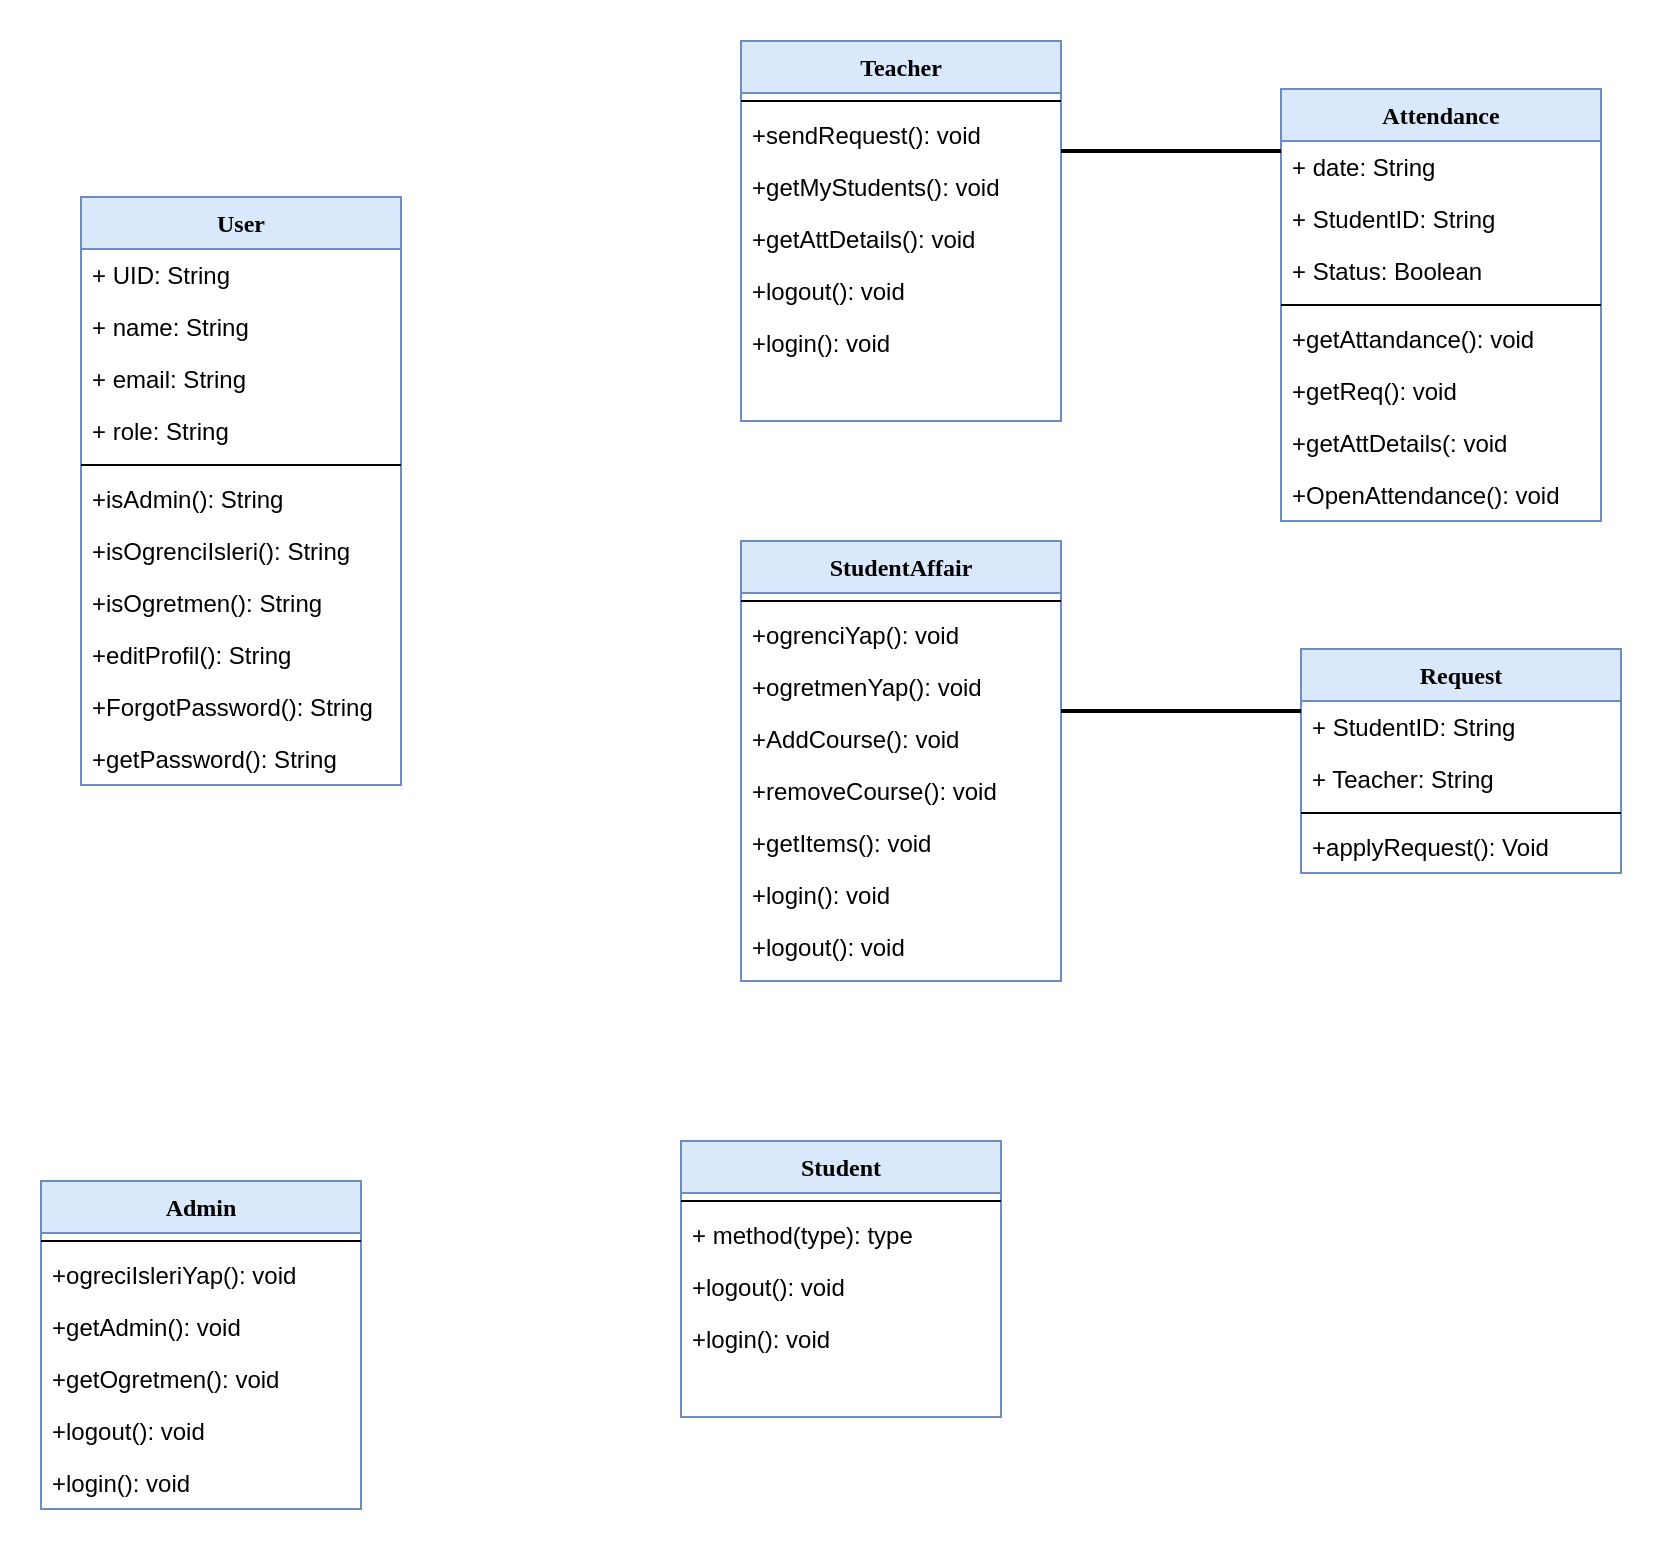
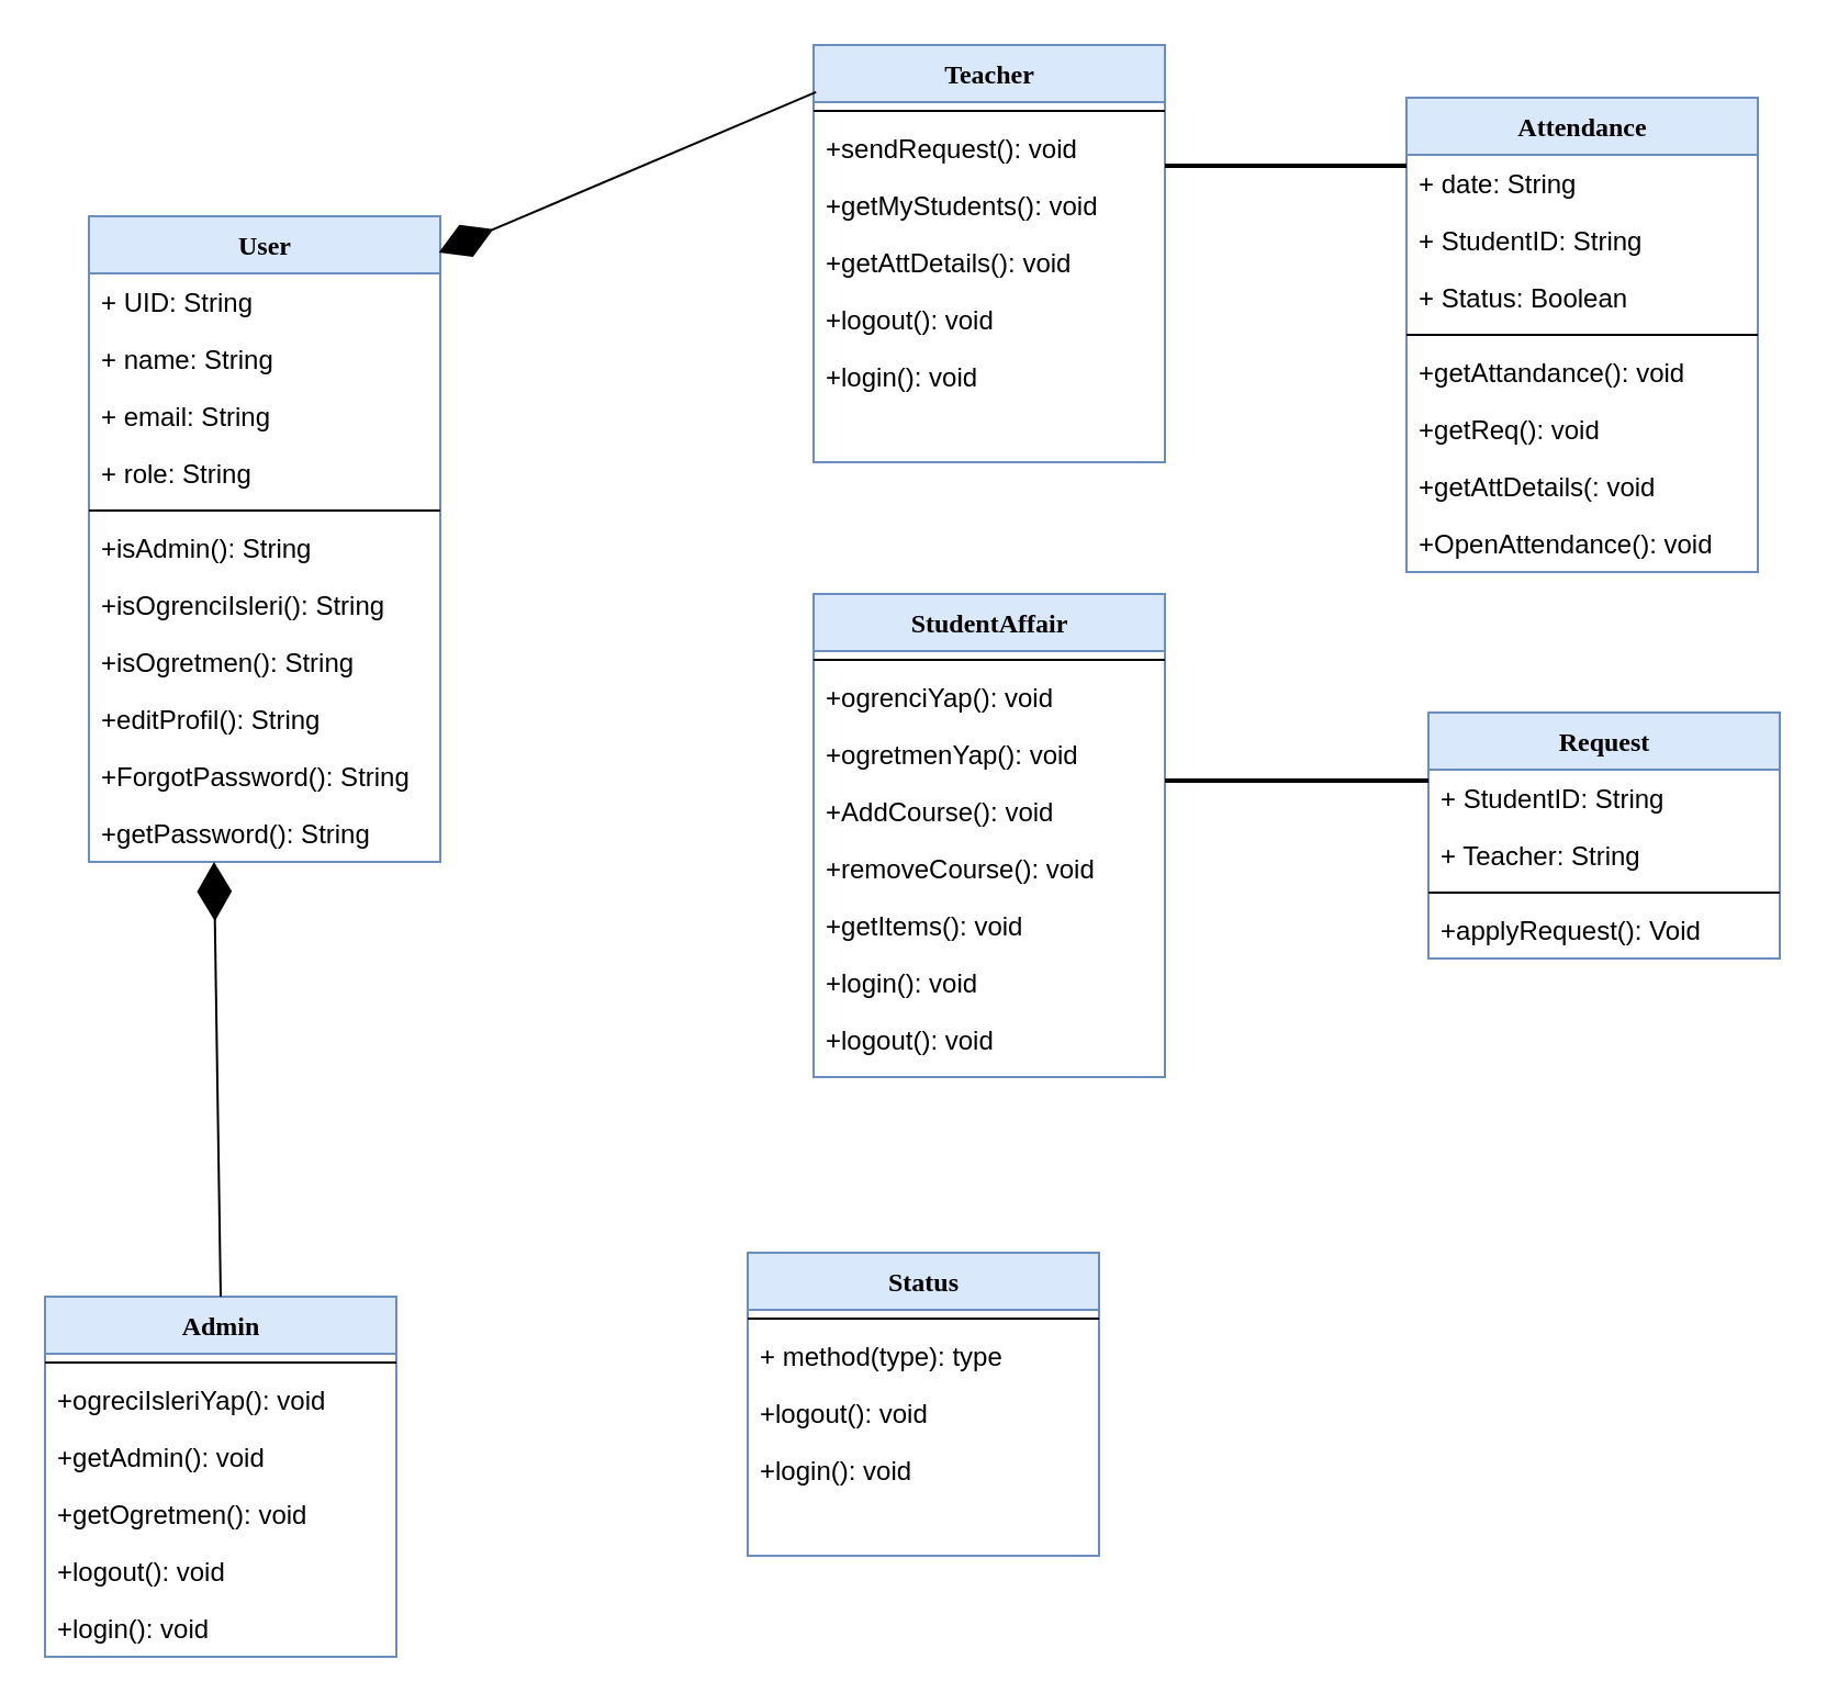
+ <mxCell id="56" value="" style="endArrow=diamondThin;endFill=1;endSize=24;html=1;entryX=0.996;entryY=0.056;entryDx=0;entryDy=0;entryPerimeter=0;exitX=0.007;exitY=0.113;exitDx=0;exitDy=0;exitPerimeter=0;" edge="1" parent="1" source="7" target="44"><mxGeometry width="160" relative="1" as="geometry"><mxPoint x="210" y="250" as="sourcePoint" /><mxPoint x="370" y="250" as="targetPoint" /></mxGeometry></mxCell>
+ <mxCell id="57" value="" style="endArrow=diamondThin;endFill=1;endSize=24;html=1;entryX=0.356;entryY=1.002;entryDx=0;entryDy=0;entryPerimeter=0;exitX=0.5;exitY=0;exitDx=0;exitDy=0;" edge="1" parent="1" source="37" target="55"><mxGeometry width="160" relative="1" as="geometry"><mxPoint x="258.88" y="614.096" as="sourcePoint" /><mxPoint x="100" y="420.002" as="targetPoint" /></mxGeometry></mxCell>
- <mxCell id="2" value="Student" style="swimlane;html=1;fontStyle=1;align=center;verticalAlign=top;childLayout=stackLayout;horizontal=1;startSize=26;horizontalStack=0;resizeParent=1;resizeLast=0;collapsible=1;marginBottom=0;swimlaneFillColor=#ffffff;rounded=0;shadow=0;comic=0;labelBackgroundColor=none;strokeWidth=1;fillColor=#dae8fc;fontFamily=Verdana;fontSize=12;strokeColor=#6c8ebf;" parent="1" vertex="1"><mxGeometry x="340" y="570" width="160" height="138" as="geometry" /></mxCell>
+ <mxCell id="2" value="Status" style="swimlane;html=1;fontStyle=1;align=center;verticalAlign=top;childLayout=stackLayout;horizontal=1;startSize=26;horizontalStack=0;resizeParent=1;resizeLast=0;collapsible=1;marginBottom=0;swimlaneFillColor=#ffffff;rounded=0;shadow=0;comic=0;labelBackgroundColor=none;strokeWidth=1;fillColor=#dae8fc;fontFamily=Verdana;fontSize=12;strokeColor=#6c8ebf;" parent="1" vertex="1"><mxGeometry x="340" y="570" width="160" height="138" as="geometry" /></mxCell>
